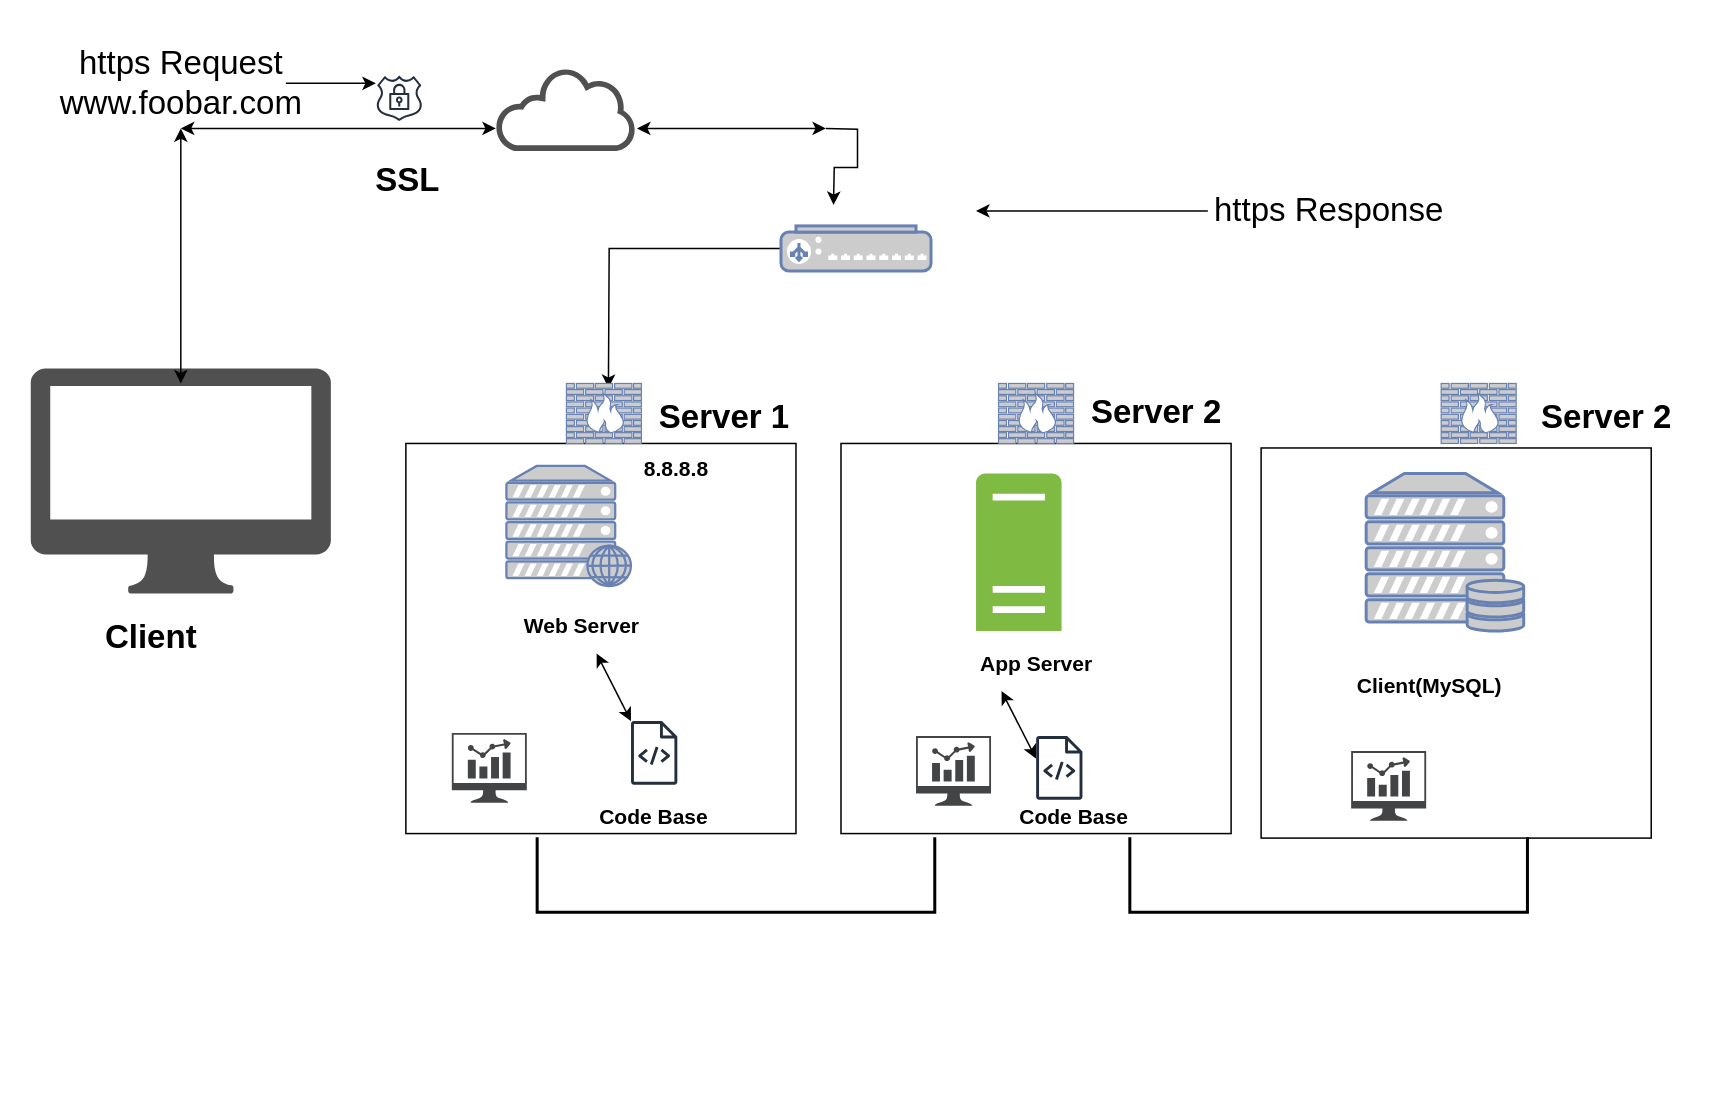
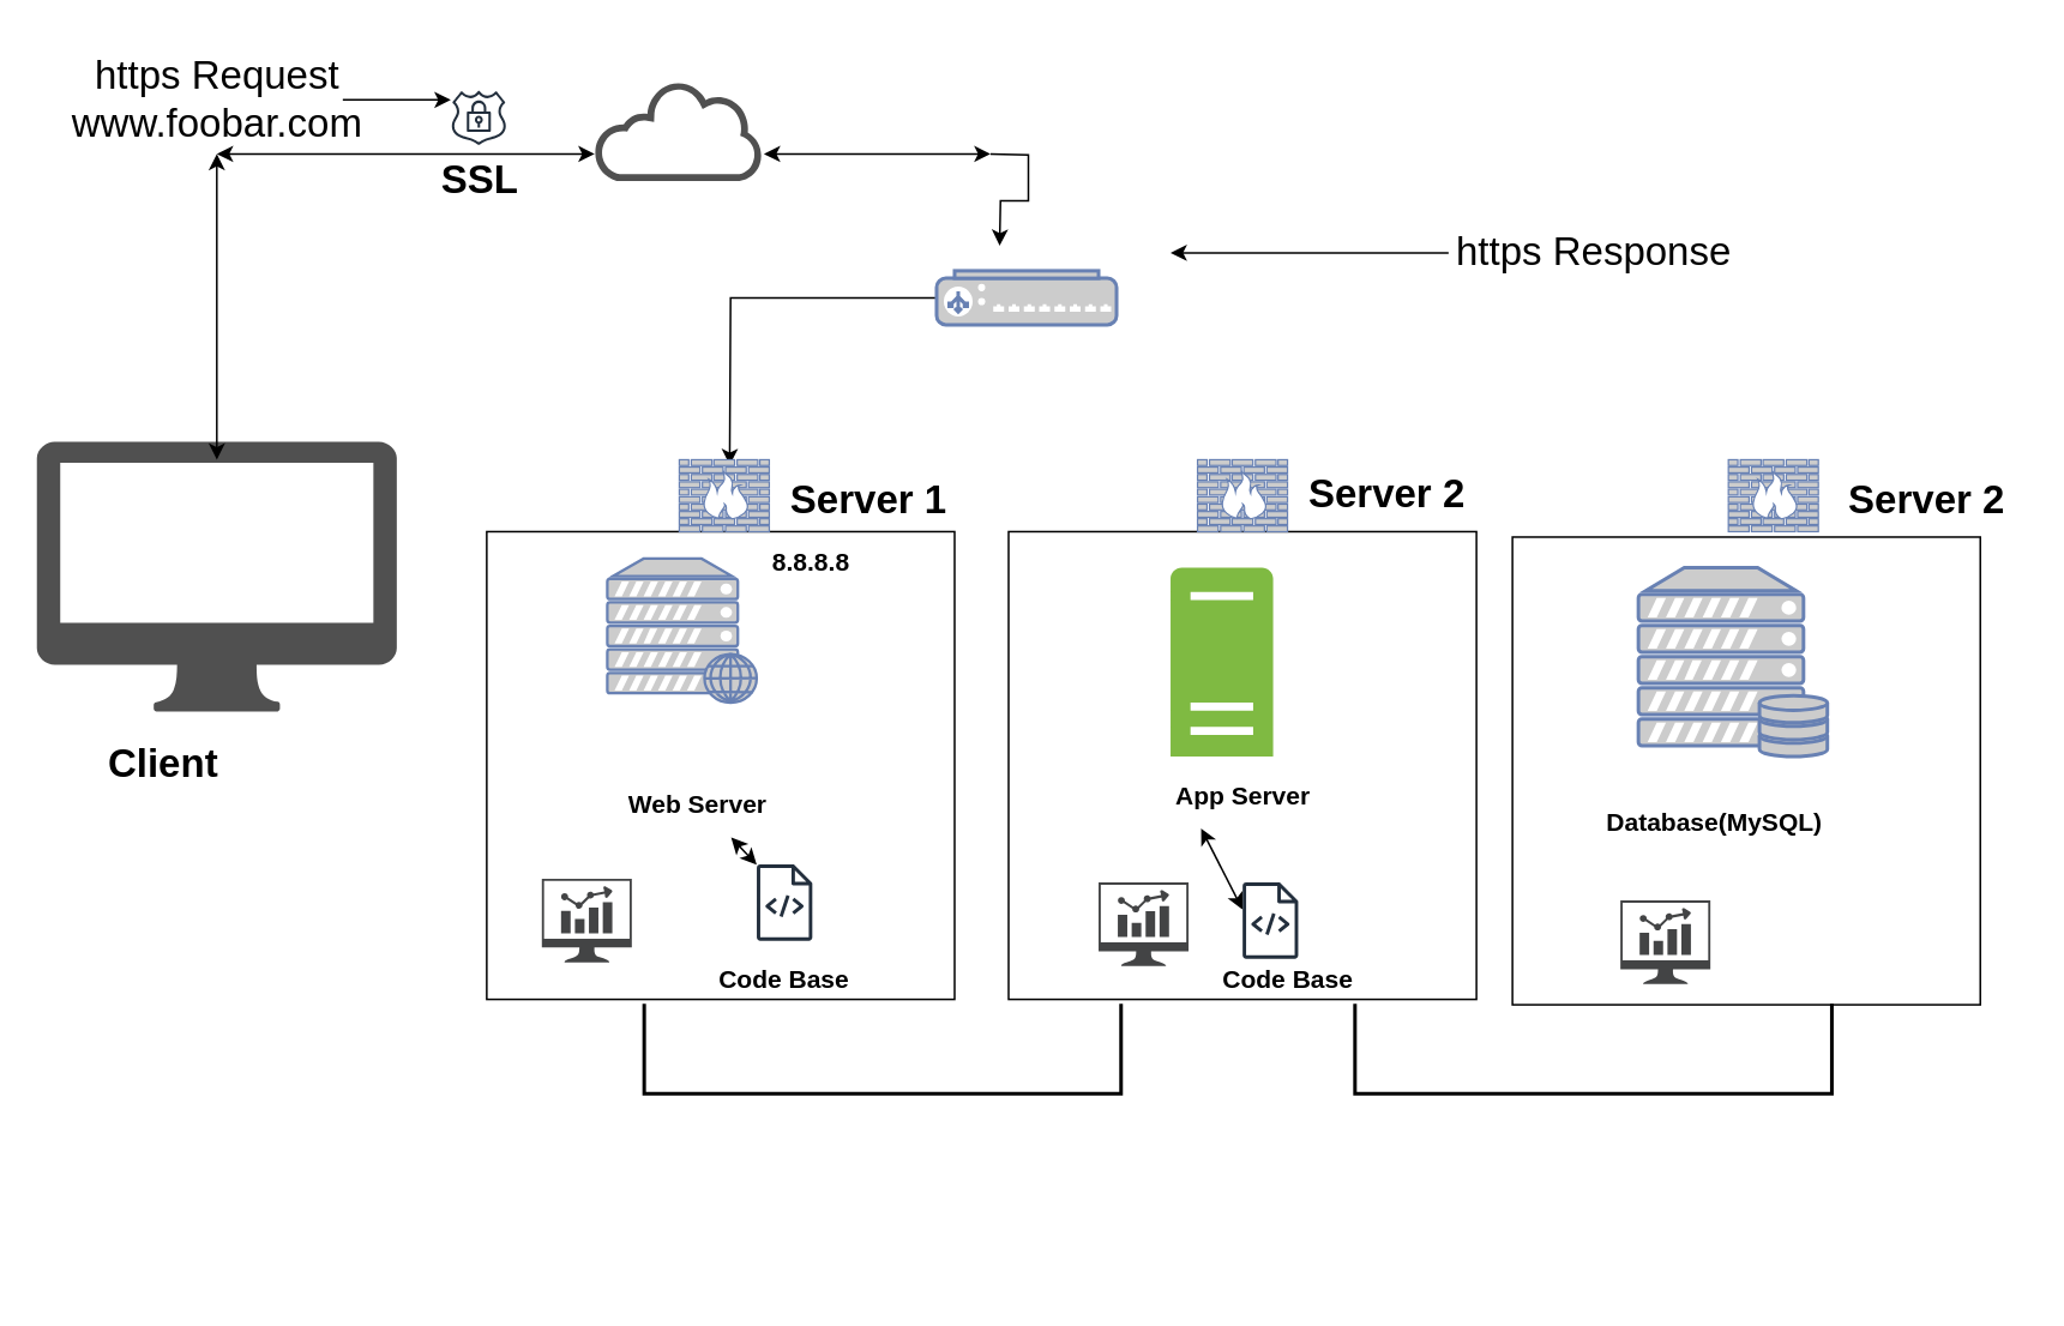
- <mxCell id="32" value="&lt;font style=&quot;font-size: 22px;&quot;&gt;&lt;b&gt;SSL&lt;/b&gt;&lt;/font&gt;" style="text;html=1;align=center;verticalAlign=middle;resizable=0;points=[];autosize=1;strokeColor=none;fillColor=none;" vertex="1" parent="1"><mxGeometry x="235.61" y="100" width="70" height="40" as="geometry" /></mxCell>
+ <mxCell id="32" value="&lt;font style=&quot;font-size: 22px;&quot;&gt;&lt;b&gt;SSL&lt;/b&gt;&lt;/font&gt;" style="text;html=1;align=center;verticalAlign=middle;resizable=0;points=[];autosize=1;strokeColor=none;fillColor=none;" vertex="1" parent="1"><mxGeometry x="230.61" y="80" width="70" height="40" as="geometry" /></mxCell>
- <mxCell id="12" value="&lt;font style=&quot;font-size: 22px;&quot;&gt;&lt;b style=&quot;font-size: 14px;&quot;&gt;Web Server&lt;/b&gt;&lt;/font&gt;" style="text;html=1;align=center;verticalAlign=middle;resizable=0;points=[];autosize=1;strokeColor=none;fillColor=none;" vertex="1" parent="1"><mxGeometry x="337" y="395" width="100" height="40" as="geometry" /></mxCell>
+ <mxCell id="12" value="&lt;font style=&quot;font-size: 22px;&quot;&gt;&lt;b style=&quot;font-size: 14px;&quot;&gt;Web Server&lt;/b&gt;&lt;/font&gt;" style="text;html=1;align=center;verticalAlign=middle;resizable=0;points=[];autosize=1;strokeColor=none;fillColor=none;" vertex="1" parent="1"><mxGeometry x="337" y="425" width="100" height="40" as="geometry" /></mxCell>
- <mxCell id="17" value="&lt;font style=&quot;font-size: 22px;&quot;&gt;&lt;b&gt;Client&lt;/b&gt;&lt;/font&gt;" style="text;html=1;align=center;verticalAlign=middle;resizable=0;points=[];autosize=1;strokeColor=none;fillColor=none;" vertex="1" parent="1"><mxGeometry x="60" y="405" width="80" height="40" as="geometry" /></mxCell>
+ <mxCell id="17" value="&lt;font style=&quot;font-size: 22px;&quot;&gt;&lt;b&gt;Client&lt;/b&gt;&lt;/font&gt;" style="text;html=1;align=center;verticalAlign=middle;resizable=0;points=[];autosize=1;strokeColor=none;fillColor=none;" vertex="1" parent="1"><mxGeometry x="50" y="405" width="80" height="40" as="geometry" /></mxCell>
- <mxCell id="25" value="&lt;font style=&quot;font-size: 22px;&quot;&gt;&lt;b style=&quot;font-size: 14px;&quot;&gt;Client(MySQL)&lt;/b&gt;&lt;/font&gt;" style="text;html=1;align=center;verticalAlign=middle;resizable=0;points=[];autosize=1;strokeColor=none;fillColor=none;" vertex="1" parent="1"><mxGeometry x="881.5" y="435" width="140" height="40" as="geometry" /></mxCell>
+ <mxCell id="25" value="&lt;font style=&quot;font-size: 22px;&quot;&gt;&lt;b style=&quot;font-size: 14px;&quot;&gt;Database(MySQL)&lt;/b&gt;&lt;/font&gt;" style="text;html=1;align=center;verticalAlign=middle;resizable=0;points=[];autosize=1;strokeColor=none;fillColor=none;" vertex="1" parent="1"><mxGeometry x="881.5" y="435" width="140" height="40" as="geometry" /></mxCell>
